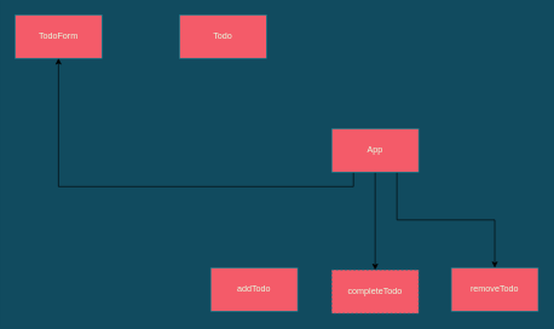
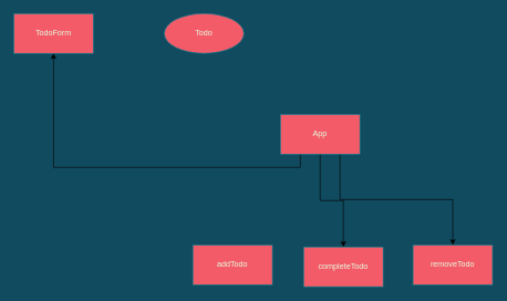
- <mxCell id="2" value="Todo" style="rounded=0;whiteSpace=wrap;html=1;strokeColor=#028090;fillColor=#F45B69;fontColor=#E4FDE1;" parent="1" vertex="1"><mxGeometry x="247" y="20" width="120" height="60" as="geometry" /></mxCell>
+ <mxCell id="2" value="Todo" style="ellipse;whiteSpace=wrap;html=1;strokeColor=#028090;fillColor=#F45B69;fontColor=#E4FDE1;" parent="1" vertex="1"><mxGeometry x="247" y="20" width="120" height="60" as="geometry" /></mxCell>
- <mxCell id="7" value="App" style="rounded=0;whiteSpace=wrap;html=1;strokeColor=#028090;fillColor=#F45B69;fontColor=#E4FDE1;" vertex="1" parent="1"><mxGeometry x="457" y="177" width="120" height="60" as="geometry" /></mxCell>
+ <mxCell id="7" value="App" style="rounded=0;whiteSpace=wrap;html=1;strokeColor=#028090;fillColor=#F45B69;fontColor=#E4FDE1;" vertex="1" parent="1"><mxGeometry x="422" y="172" width="120" height="60" as="geometry" /></mxCell>
- <mxCell id="8" value="completeTodo" style="rounded=0;whiteSpace=wrap;html=1;strokeColor=#028090;fillColor=#F45B69;fontColor=#E4FDE1;dashed=1;" vertex="1" parent="1"><mxGeometry x="457" y="372" width="120" height="60" as="geometry" /></mxCell>
+ <mxCell id="8" value="completeTodo" style="rounded=0;whiteSpace=wrap;html=1;strokeColor=#028090;fillColor=#F45B69;fontColor=#E4FDE1;" vertex="1" parent="1"><mxGeometry x="457" y="372" width="120" height="60" as="geometry" /></mxCell>
